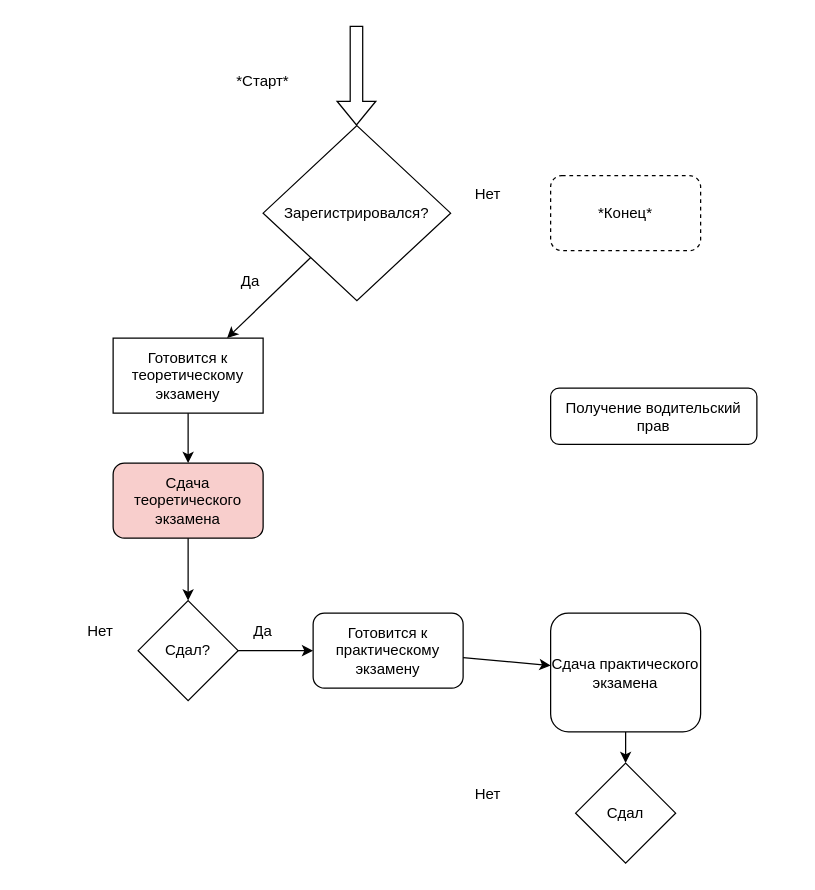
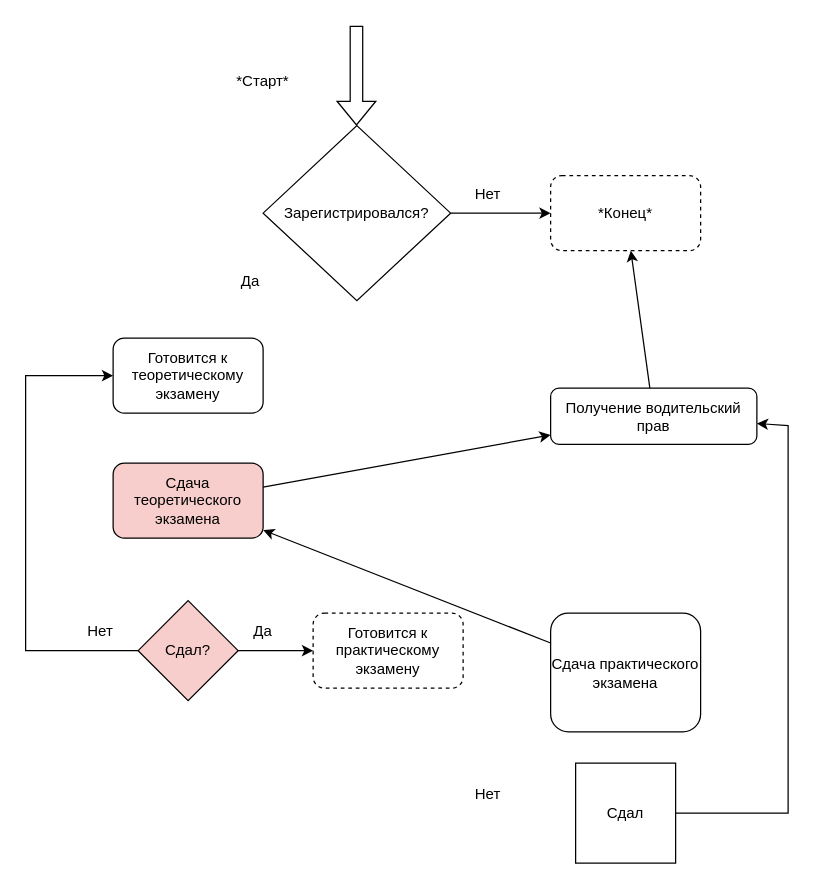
+ <mxCell id="8" value="" style="endArrow=classic;html=1;rounded=0;" edge="1" parent="1" source="4" target="7"><mxGeometry width="50" height="50" relative="1" as="geometry"><mxPoint x="270" y="380" as="sourcePoint" /><mxPoint x="320" y="330" as="targetPoint" /></mxGeometry></mxCell>
- <mxCell id="6" value="" style="endArrow=classic;html=1;rounded=0;" edge="1" parent="1" source="4" target="5"><mxGeometry width="50" height="50" relative="1" as="geometry"><mxPoint x="270" y="380" as="sourcePoint" /><mxPoint x="320" y="330" as="targetPoint" /></mxGeometry></mxCell>
+ <mxCell id="27" value="" style="endArrow=classic;html=1;rounded=0;" edge="1" parent="1" source="25" target="7"><mxGeometry width="50" height="50" relative="1" as="geometry"><mxPoint x="270" y="450" as="sourcePoint" /><mxPoint x="320" y="400" as="targetPoint" /></mxGeometry></mxCell>
- <mxCell id="5" value="Готовится к теоретическому экзамену" style="whiteSpace=wrap;html=1;rounded=0;" vertex="1" parent="1"><mxGeometry x="90" y="270" width="120" height="60" as="geometry" /></mxCell>
+ <mxCell id="5" value="Готовится к теоретическому экзамену" style="rounded=1;whiteSpace=wrap;html=1;" vertex="1" parent="1"><mxGeometry x="90" y="270" width="120" height="60" as="geometry" /></mxCell>
- <mxCell id="12" value="" style="endArrow=classic;html=1;rounded=0;" edge="1" parent="1" source="5" target="11"><mxGeometry width="50" height="50" relative="1" as="geometry"><mxPoint x="270" y="450" as="sourcePoint" /><mxPoint x="320" y="400" as="targetPoint" /></mxGeometry></mxCell>
+ <mxCell id="15" value="" style="endArrow=classic;html=1;rounded=0;" edge="1" parent="1" source="13" target="5"><mxGeometry width="50" height="50" relative="1" as="geometry"><mxPoint x="20" y="510" as="sourcePoint" /><mxPoint x="20" y="300" as="targetPoint" /><Array as="points"><mxPoint x="20" y="520" /><mxPoint x="20" y="300" /></Array></mxGeometry></mxCell>
- <mxCell id="14" value="" style="endArrow=classic;html=1;rounded=0;" edge="1" parent="1" source="11" target="13"><mxGeometry width="50" height="50" relative="1" as="geometry"><mxPoint x="270" y="450" as="sourcePoint" /><mxPoint x="320" y="400" as="targetPoint" /></mxGeometry></mxCell>
+ <mxCell id="14" value="" style="endArrow=classic;html=1;rounded=0;" edge="1" parent="1" source="11" target="25"><mxGeometry width="50" height="50" relative="1" as="geometry"><mxPoint x="270" y="450" as="sourcePoint" /><mxPoint x="320" y="400" as="targetPoint" /></mxGeometry></mxCell>
- <mxCell id="13" value="Сдал?" style="rhombus;whiteSpace=wrap;html=1;" vertex="1" parent="1"><mxGeometry x="110" y="480" width="80" height="80" as="geometry" /></mxCell>
+ <mxCell id="13" value="Сдал?" style="rhombus;whiteSpace=wrap;html=1;fillColor=#f8cecc;" vertex="1" parent="1"><mxGeometry x="110" y="480" width="80" height="80" as="geometry" /></mxCell>
- <mxCell id="17" value="Готовится к практическому экзамену" style="rounded=1;whiteSpace=wrap;html=1;" vertex="1" parent="1"><mxGeometry x="250" y="490" width="120" height="60" as="geometry" /></mxCell>
+ <mxCell id="17" value="Готовится к практическому экзамену" style="rounded=1;whiteSpace=wrap;html=1;dashed=1;" vertex="1" parent="1"><mxGeometry x="250" y="490" width="120" height="60" as="geometry" /></mxCell>
- <mxCell id="21" value="" style="endArrow=classic;html=1;rounded=0;" edge="1" parent="1" source="17" target="20"><mxGeometry width="50" height="50" relative="1" as="geometry"><mxPoint x="270" y="450" as="sourcePoint" /><mxPoint x="320" y="400" as="targetPoint" /></mxGeometry></mxCell>
+ <mxCell id="26" value="" style="endArrow=classic;html=1;rounded=0;" edge="1" parent="1" source="22" target="25"><mxGeometry width="50" height="50" relative="1" as="geometry"><mxPoint x="270" y="450" as="sourcePoint" /><mxPoint x="630" y="310" as="targetPoint" /><Array as="points"><mxPoint x="630" y="650" /><mxPoint x="630" y="340" /></Array></mxGeometry></mxCell>
- <mxCell id="23" value="" style="endArrow=classic;html=1;rounded=0;" edge="1" parent="1" source="20" target="22"><mxGeometry width="50" height="50" relative="1" as="geometry"><mxPoint x="270" y="590" as="sourcePoint" /><mxPoint x="320" y="540" as="targetPoint" /></mxGeometry></mxCell>
+ <mxCell id="23" value="" style="endArrow=classic;html=1;rounded=0;" edge="1" parent="1" source="20" target="11"><mxGeometry width="50" height="50" relative="1" as="geometry"><mxPoint x="270" y="590" as="sourcePoint" /><mxPoint x="320" y="540" as="targetPoint" /></mxGeometry></mxCell>
- <mxCell id="22" value="Сдал" style="rhombus;whiteSpace=wrap;html=1;" vertex="1" parent="1"><mxGeometry x="460" y="610" width="80" height="80" as="geometry" /></mxCell>
+ <mxCell id="22" value="Сдал" style="whiteSpace=wrap;html=1;rounded=0;" vertex="1" parent="1"><mxGeometry x="460" y="610" width="80" height="80" as="geometry" /></mxCell>
